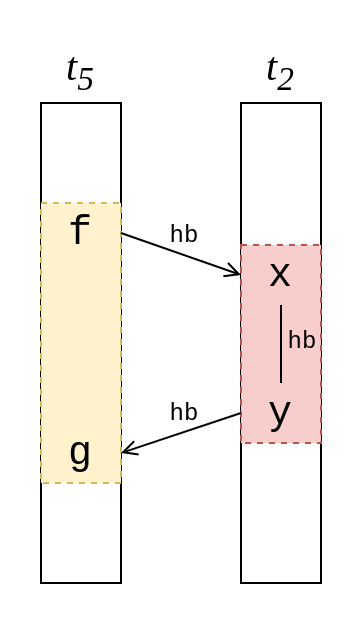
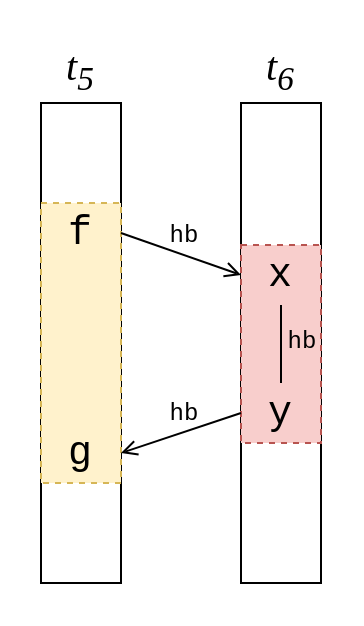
- <mxCell id="9" value="&lt;span style=&quot;font-size: 20px&quot;&gt;t&lt;sub&gt;2&lt;/sub&gt;&lt;/span&gt;" style="text;html=1;strokeColor=none;fillColor=none;align=center;verticalAlign=middle;whiteSpace=wrap;rounded=0;dashed=1;fontSize=20;fontFamily=Times New Roman;fontStyle=2" parent="1" vertex="1"><mxGeometry x="120" y="20" width="40" height="30" as="geometry" /></mxCell>
+ <mxCell id="9" value="&lt;span style=&quot;font-size: 20px&quot;&gt;t&lt;sub&gt;6&lt;/sub&gt;&lt;/span&gt;" style="text;html=1;strokeColor=none;fillColor=none;align=center;verticalAlign=middle;whiteSpace=wrap;rounded=0;dashed=1;fontSize=20;fontFamily=Times New Roman;fontStyle=2" parent="1" vertex="1"><mxGeometry x="120" y="20" width="40" height="30" as="geometry" /></mxCell>
